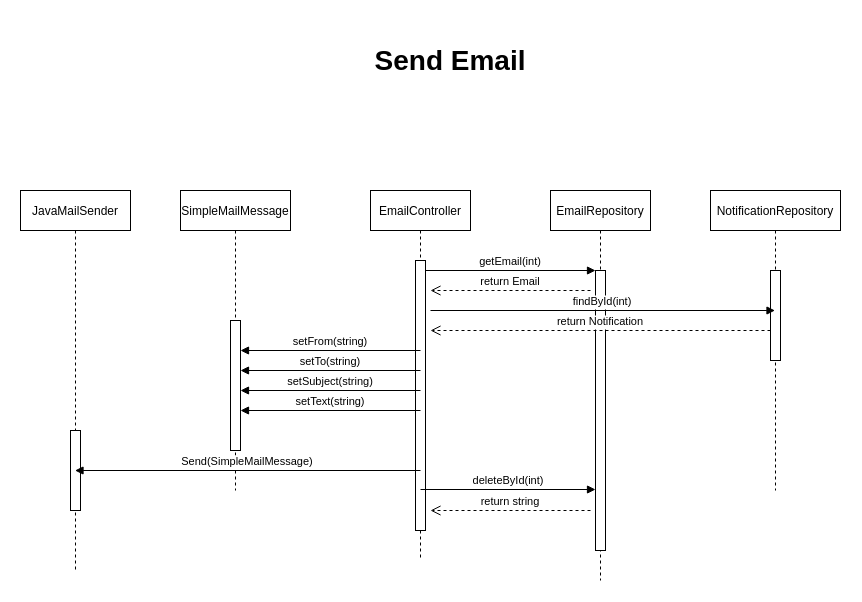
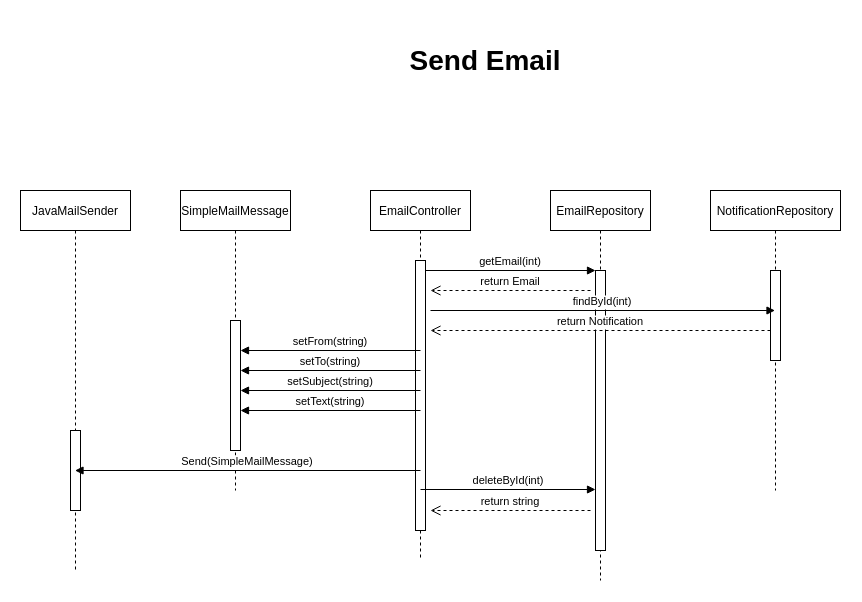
- <mxCell id="23" value="&lt;font style=&quot;font-size: 28px&quot;&gt;&lt;b&gt;Send Email&lt;/b&gt;&lt;/font&gt;" style="text;html=1;strokeColor=none;fillColor=none;align=center;verticalAlign=middle;whiteSpace=wrap;rounded=0;" vertex="1" parent="1"><mxGeometry x="360" y="20" width="180" height="80" as="geometry" /></mxCell>
+ <mxCell id="23" value="&lt;font style=&quot;font-size: 28px&quot;&gt;&lt;b&gt;Send Email&lt;/b&gt;&lt;/font&gt;" style="text;html=1;strokeColor=none;fillColor=none;align=center;verticalAlign=middle;whiteSpace=wrap;rounded=0;" vertex="1" parent="1"><mxGeometry x="395" y="20" width="180" height="80" as="geometry" /></mxCell>
